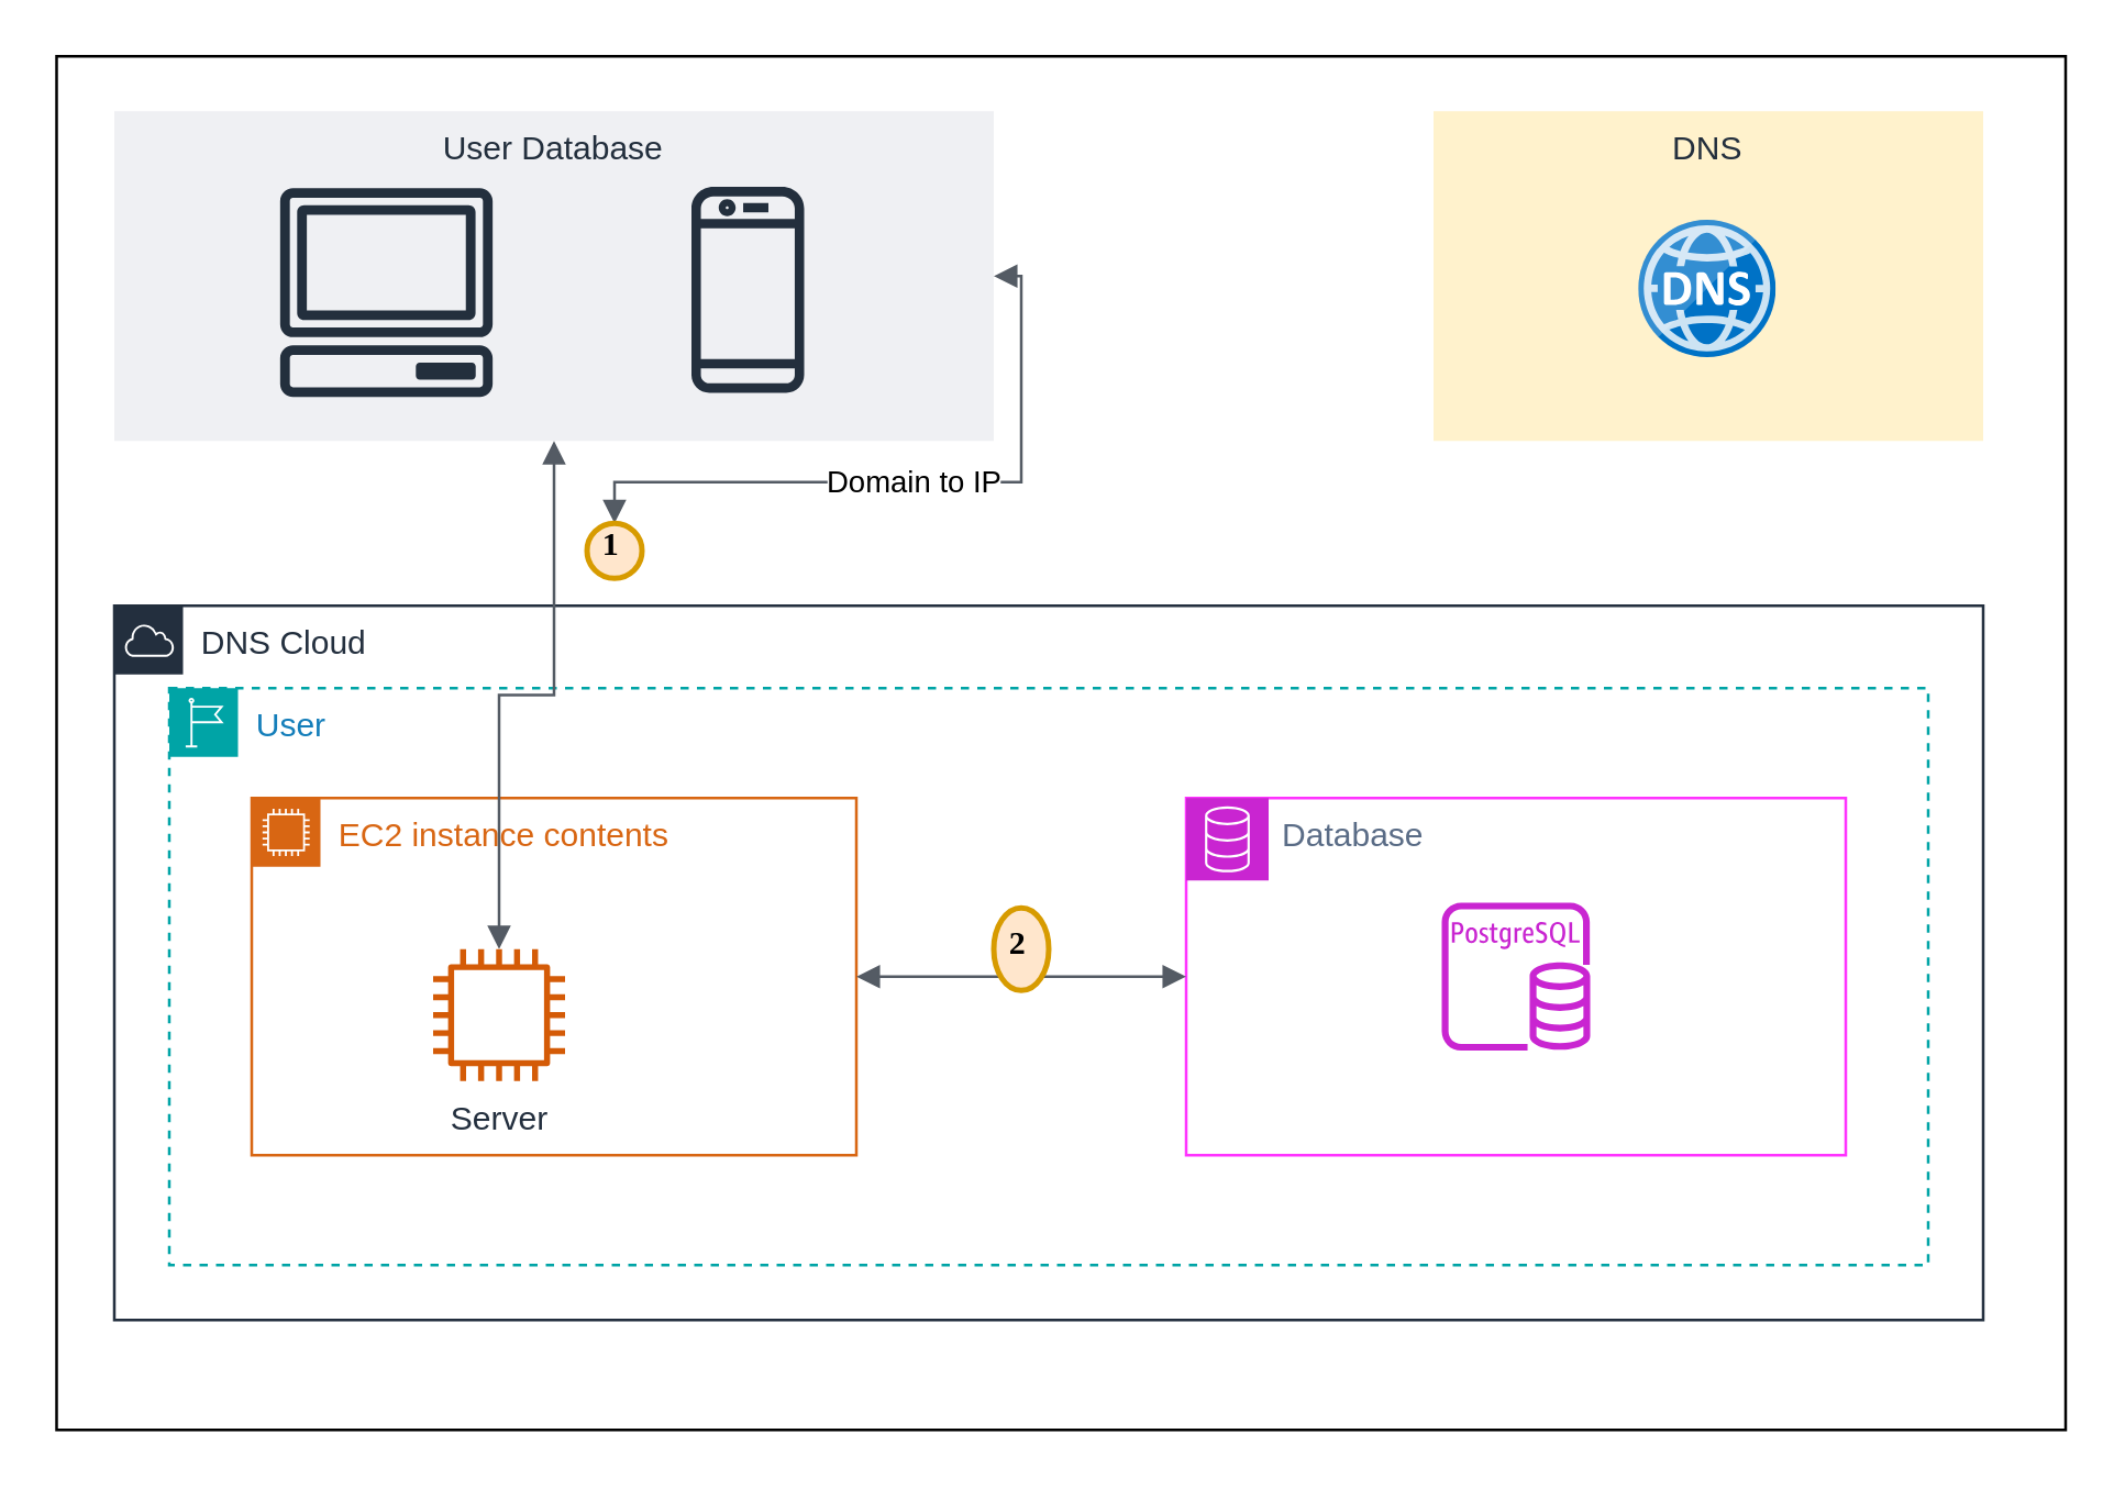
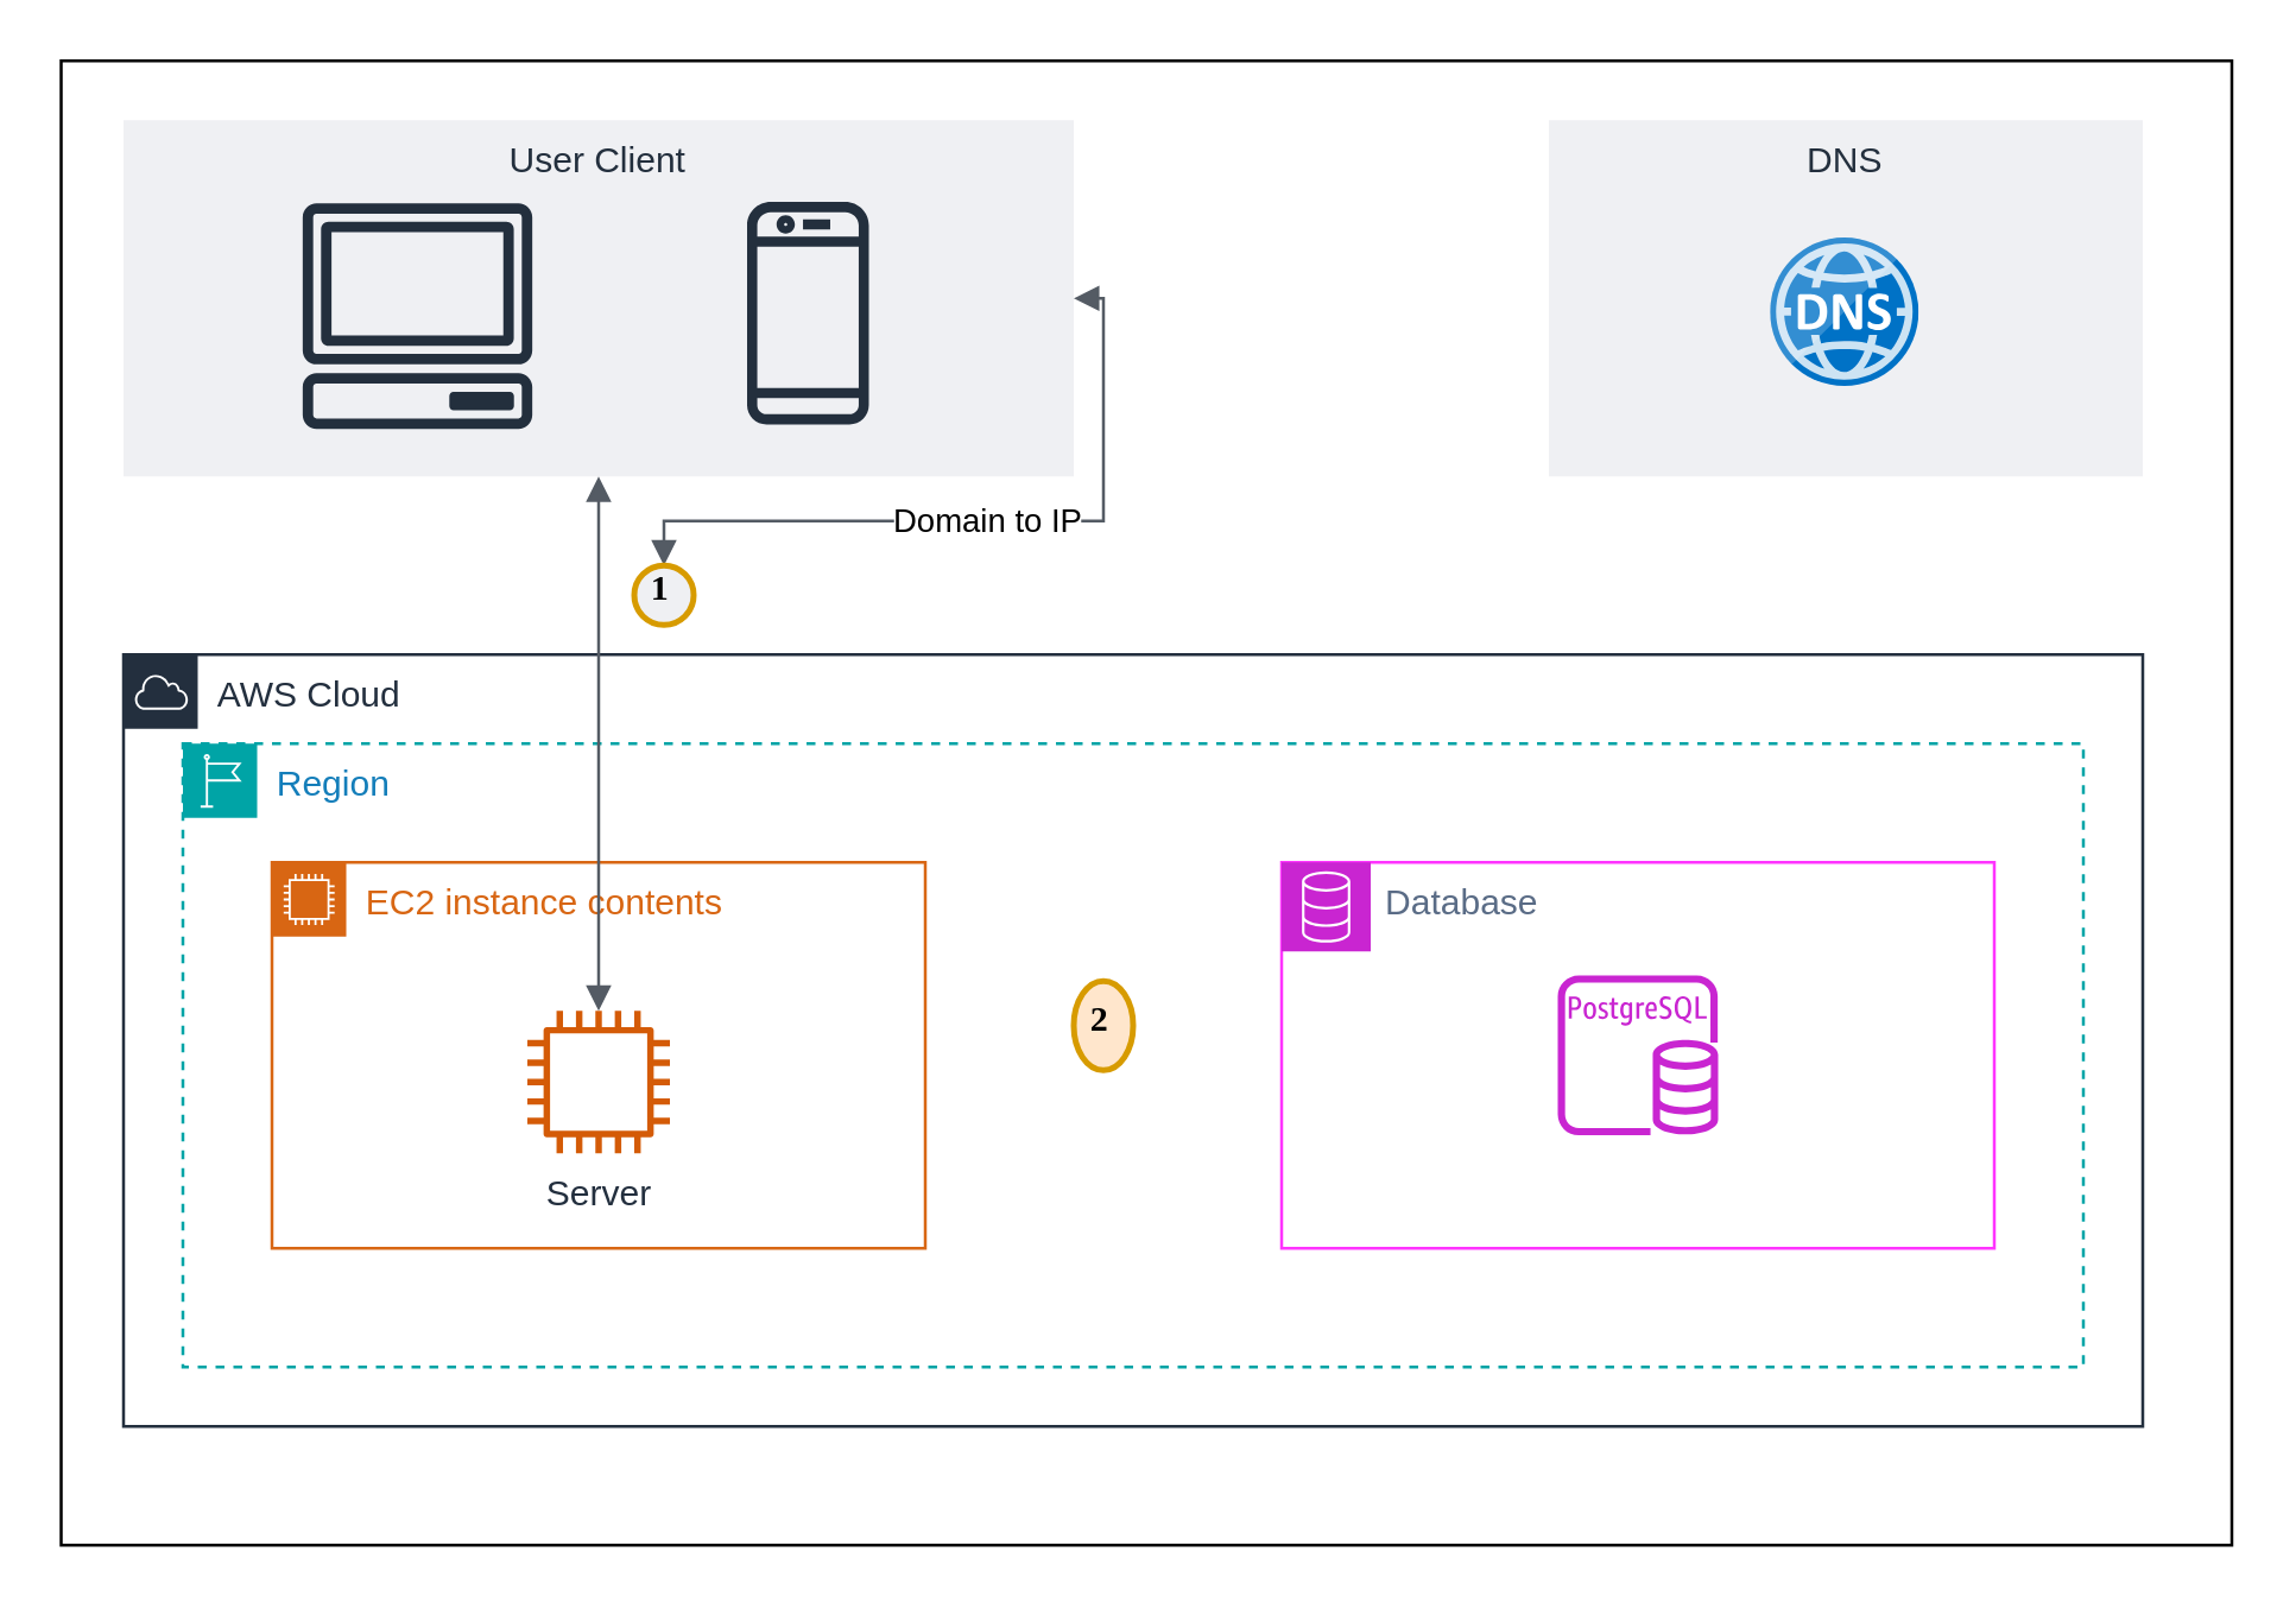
- <mxCell id="2" value="User Database" style="fillColor=#EFF0F3;strokeColor=none;dashed=0;verticalAlign=top;fontStyle=0;fontColor=#232F3D;whiteSpace=wrap;html=1;" parent="1" vertex="1"><mxGeometry x="41" y="40" width="320" height="120" as="geometry" /></mxCell>
+ <mxCell id="2" value="User Client" style="fillColor=#EFF0F3;strokeColor=none;dashed=0;verticalAlign=top;fontStyle=0;fontColor=#232F3D;whiteSpace=wrap;html=1;" parent="1" vertex="1"><mxGeometry x="41" y="40" width="320" height="120" as="geometry" /></mxCell>
- <mxCell id="3" value="DNS" style="fillColor=#fff2cc;strokeColor=none;dashed=0;verticalAlign=top;fontStyle=0;fontColor=#232F3D;whiteSpace=wrap;html=1;" parent="1" vertex="1"><mxGeometry x="521" y="40" width="200" height="120" as="geometry" /></mxCell>
+ <mxCell id="3" value="DNS" style="fillColor=#EFF0F3;strokeColor=none;dashed=0;verticalAlign=top;fontStyle=0;fontColor=#232F3D;whiteSpace=wrap;html=1;" parent="1" vertex="1"><mxGeometry x="521" y="40" width="200" height="120" as="geometry" /></mxCell>
- <mxCell id="18" value="1" style="ellipse;whiteSpace=wrap;html=1;aspect=fixed;strokeWidth=2;fontFamily=Tahoma;spacingBottom=4;spacingRight=2;strokeColor=#d79b00;fillColor=#ffe6cc;fontStyle=1" parent="1" vertex="1"><mxGeometry x="213" y="190" width="20" height="20" as="geometry" /></mxCell>
+ <mxCell id="18" value="1" style="ellipse;whiteSpace=wrap;html=1;aspect=fixed;strokeWidth=2;fontFamily=Tahoma;spacingBottom=4;spacingRight=2;strokeColor=#d79b00;fillColor=#eff0f3;fontStyle=1;" parent="1" vertex="1"><mxGeometry x="213" y="190" width="20" height="20" as="geometry" /></mxCell>
- <mxCell id="7" value="DNS Cloud" style="points=[[0,0],[0.25,0],[0.5,0],[0.75,0],[1,0],[1,0.25],[1,0.5],[1,0.75],[1,1],[0.75,1],[0.5,1],[0.25,1],[0,1],[0,0.75],[0,0.5],[0,0.25]];outlineConnect=0;gradientColor=none;html=1;whiteSpace=wrap;fontSize=12;fontStyle=0;container=1;pointerEvents=0;collapsible=0;recursiveResize=0;shape=mxgraph.aws4.group;grIcon=mxgraph.aws4.group_aws_cloud;strokeColor=#232F3E;fillColor=none;verticalAlign=top;align=left;spacingLeft=30;fontColor=#232F3E;dashed=0;" parent="1" vertex="1"><mxGeometry x="41" y="220" width="680" height="260" as="geometry" /></mxCell>
+ <mxCell id="7" value="AWS Cloud" style="points=[[0,0],[0.25,0],[0.5,0],[0.75,0],[1,0],[1,0.25],[1,0.5],[1,0.75],[1,1],[0.75,1],[0.5,1],[0.25,1],[0,1],[0,0.75],[0,0.5],[0,0.25]];outlineConnect=0;gradientColor=none;html=1;whiteSpace=wrap;fontSize=12;fontStyle=0;container=1;pointerEvents=0;collapsible=0;recursiveResize=0;shape=mxgraph.aws4.group;grIcon=mxgraph.aws4.group_aws_cloud;strokeColor=#232F3E;fillColor=none;verticalAlign=top;align=left;spacingLeft=30;fontColor=#232F3E;dashed=0;" parent="1" vertex="1"><mxGeometry x="41" y="220" width="680" height="260" as="geometry" /></mxCell>
- <mxCell id="8" value="User" style="points=[[0,0],[0.25,0],[0.5,0],[0.75,0],[1,0],[1,0.25],[1,0.5],[1,0.75],[1,1],[0.75,1],[0.5,1],[0.25,1],[0,1],[0,0.75],[0,0.5],[0,0.25]];outlineConnect=0;gradientColor=none;html=1;whiteSpace=wrap;fontSize=12;fontStyle=0;container=1;pointerEvents=0;collapsible=0;recursiveResize=0;shape=mxgraph.aws4.group;grIcon=mxgraph.aws4.group_region;strokeColor=#00A4A6;fillColor=none;verticalAlign=top;align=left;spacingLeft=30;fontColor=#147EBA;dashed=1;" parent="7" vertex="1"><mxGeometry x="20" y="30" width="640" height="210" as="geometry" /></mxCell>
+ <mxCell id="8" value="Region" style="points=[[0,0],[0.25,0],[0.5,0],[0.75,0],[1,0],[1,0.25],[1,0.5],[1,0.75],[1,1],[0.75,1],[0.5,1],[0.25,1],[0,1],[0,0.75],[0,0.5],[0,0.25]];outlineConnect=0;gradientColor=none;html=1;whiteSpace=wrap;fontSize=12;fontStyle=0;container=1;pointerEvents=0;collapsible=0;recursiveResize=0;shape=mxgraph.aws4.group;grIcon=mxgraph.aws4.group_region;strokeColor=#00A4A6;fillColor=none;verticalAlign=top;align=left;spacingLeft=30;fontColor=#147EBA;dashed=1;" parent="7" vertex="1"><mxGeometry x="20" y="30" width="640" height="210" as="geometry" /></mxCell>
- <mxCell id="13" value="" style="edgeStyle=orthogonalEdgeStyle;html=1;endArrow=block;elbow=vertical;startArrow=block;startFill=1;endFill=1;strokeColor=#545B64;rounded=0;exitX=1;exitY=0.5;exitDx=0;exitDy=0;entryX=0;entryY=0.5;entryDx=0;entryDy=0;" parent="8" source="9" target="10" edge="1"><mxGeometry width="100" relative="1" as="geometry"><mxPoint x="360" y="320" as="sourcePoint" /><mxPoint x="460" y="320" as="targetPoint" /></mxGeometry></mxCell>
- <mxCell id="17" value="Server" style="sketch=0;outlineConnect=0;fontColor=#232F3E;gradientColor=none;fillColor=#D45B07;strokeColor=none;dashed=0;verticalLabelPosition=bottom;verticalAlign=top;align=center;html=1;fontSize=12;fontStyle=0;aspect=fixed;pointerEvents=1;shape=mxgraph.aws4.instance2;" parent="1" vertex="1"><mxGeometry x="157" y="345" width="48" height="48" as="geometry" /></mxCell>
+ <mxCell id="17" value="Server" style="sketch=0;outlineConnect=0;fontColor=#232F3E;gradientColor=none;fillColor=#D45B07;strokeColor=none;dashed=0;verticalLabelPosition=bottom;verticalAlign=top;align=center;html=1;fontSize=12;fontStyle=0;aspect=fixed;pointerEvents=1;shape=mxgraph.aws4.instance2;" parent="1" vertex="1"><mxGeometry x="177" y="340" width="48" height="48" as="geometry" /></mxCell>
